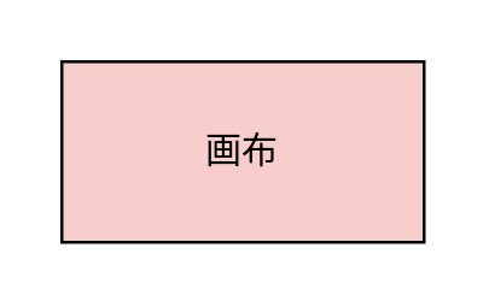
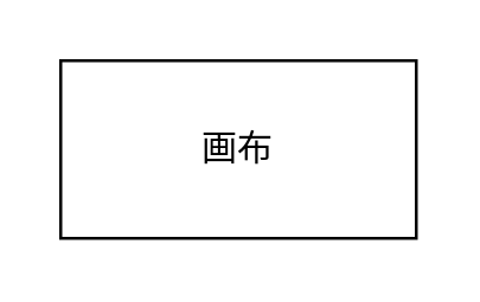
- <mxCell id="2" value="画布" style="rounded=0;whiteSpace=wrap;html=1;fillColor=#f8cecc;" vertex="1" parent="1"><mxGeometry x="20" y="20" width="120" height="60" as="geometry" /></mxCell>
+ <mxCell id="2" value="画布" style="rounded=0;whiteSpace=wrap;html=1;" vertex="1" parent="1"><mxGeometry x="20" y="20" width="120" height="60" as="geometry" /></mxCell>
